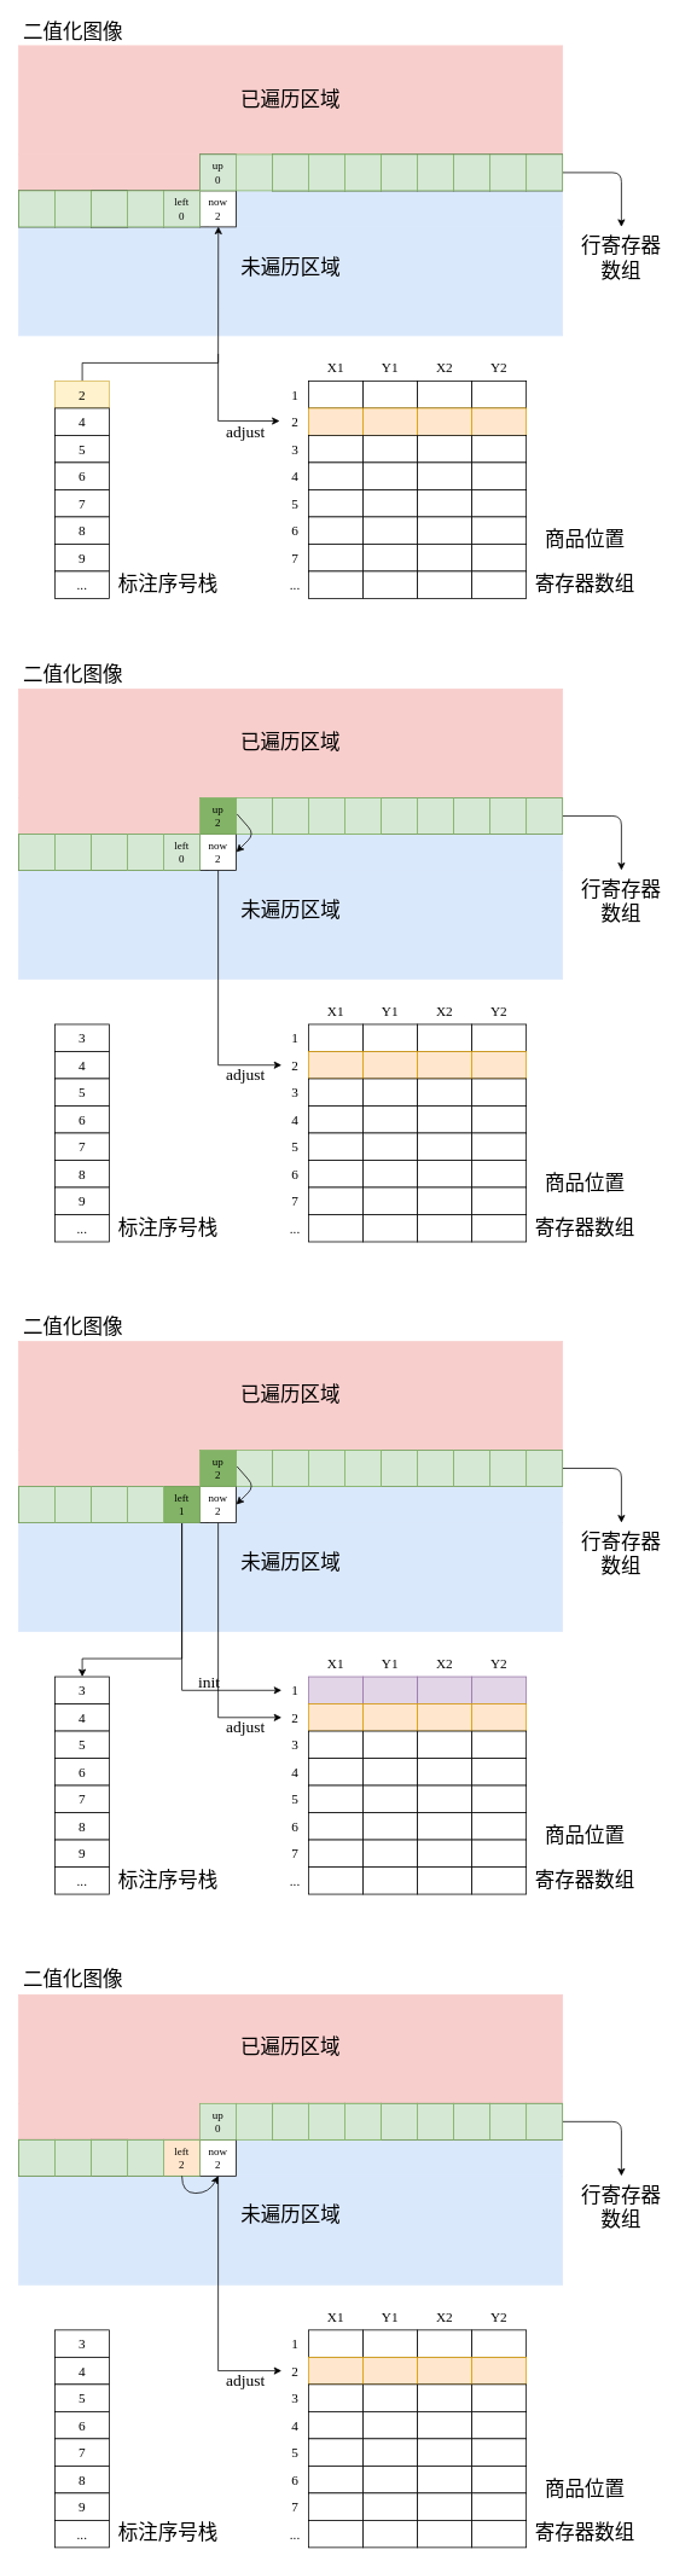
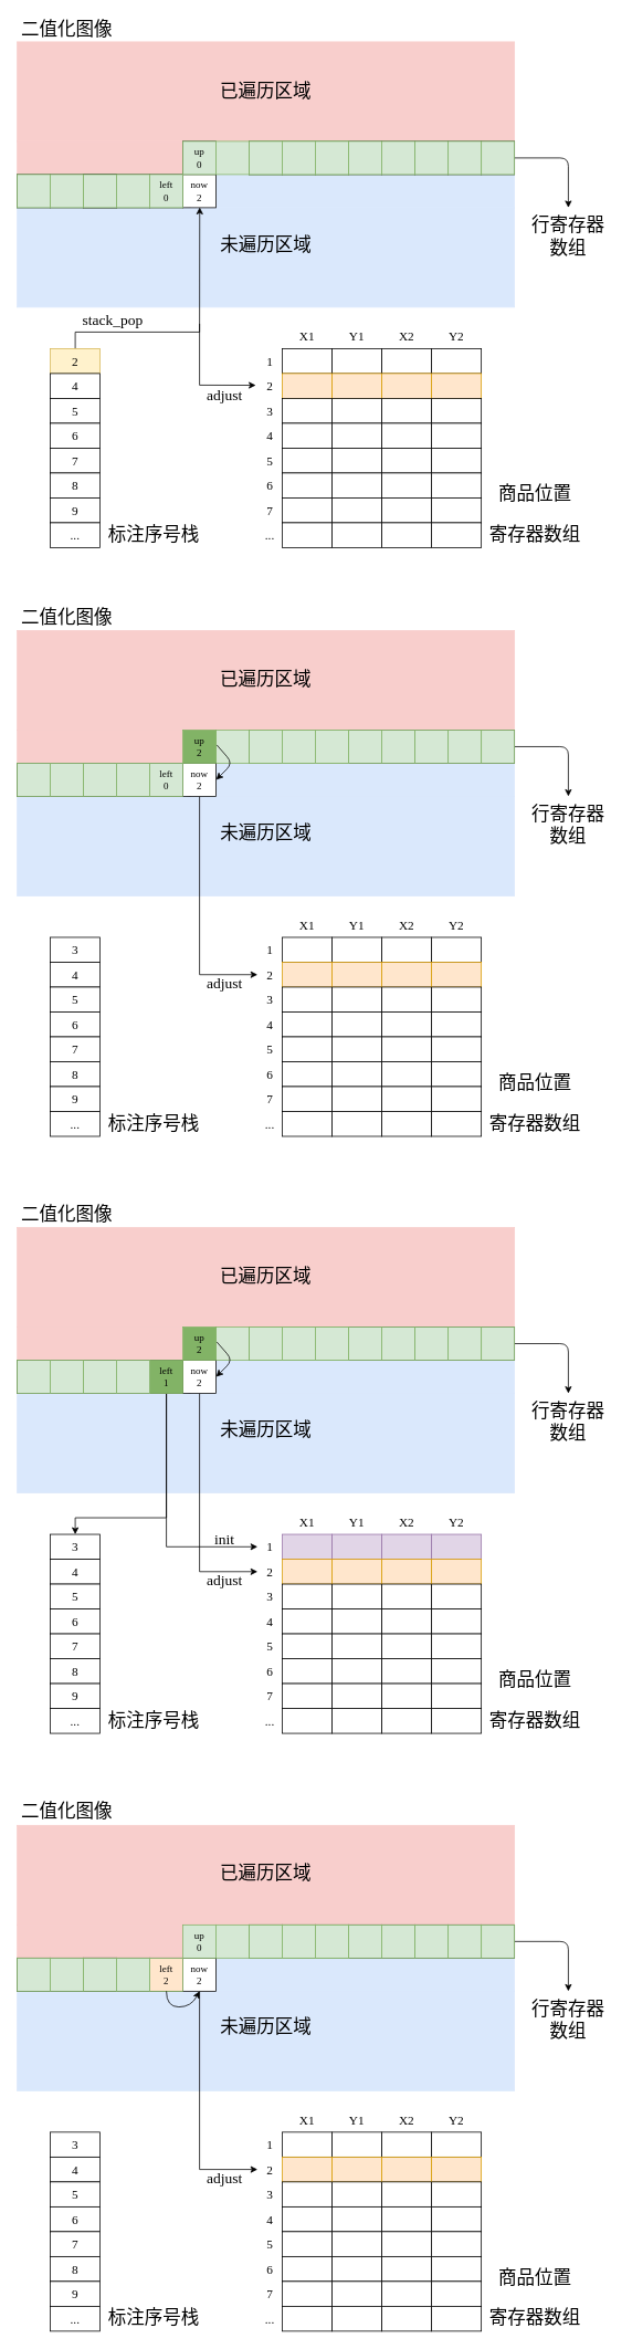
+ <mxCell id="199" value="&lt;font style=&quot;font-size: 18px&quot;&gt;stack_pop&lt;/font&gt;" style="text;html=1;align=center;verticalAlign=middle;resizable=0;points=[];autosize=1;strokeColor=none;fillColor=none;fontSize=22;fontFamily=Times New Roman;" vertex="1" parent="1"><mxGeometry x="90" y="370" width="90" height="30" as="geometry" /></mxCell>
- <mxCell id="302" value="&lt;span style=&quot;font-size: 18px&quot;&gt;init&lt;/span&gt;" style="text;html=1;align=center;verticalAlign=middle;resizable=0;points=[];autosize=1;strokeColor=none;fillColor=none;fontSize=22;fontFamily=Times New Roman;" vertex="1" parent="1"><mxGeometry x="210" y="1840" width="40" height="30" as="geometry" /></mxCell>
+ <mxCell id="302" value="&lt;span style=&quot;font-size: 18px&quot;&gt;init&lt;/span&gt;" style="text;html=1;align=center;verticalAlign=middle;resizable=0;points=[];autosize=1;strokeColor=none;fillColor=none;fontSize=22;fontFamily=Times New Roman;" vertex="1" parent="1"><mxGeometry x="250" y="1840" width="40" height="30" as="geometry" /></mxCell>
